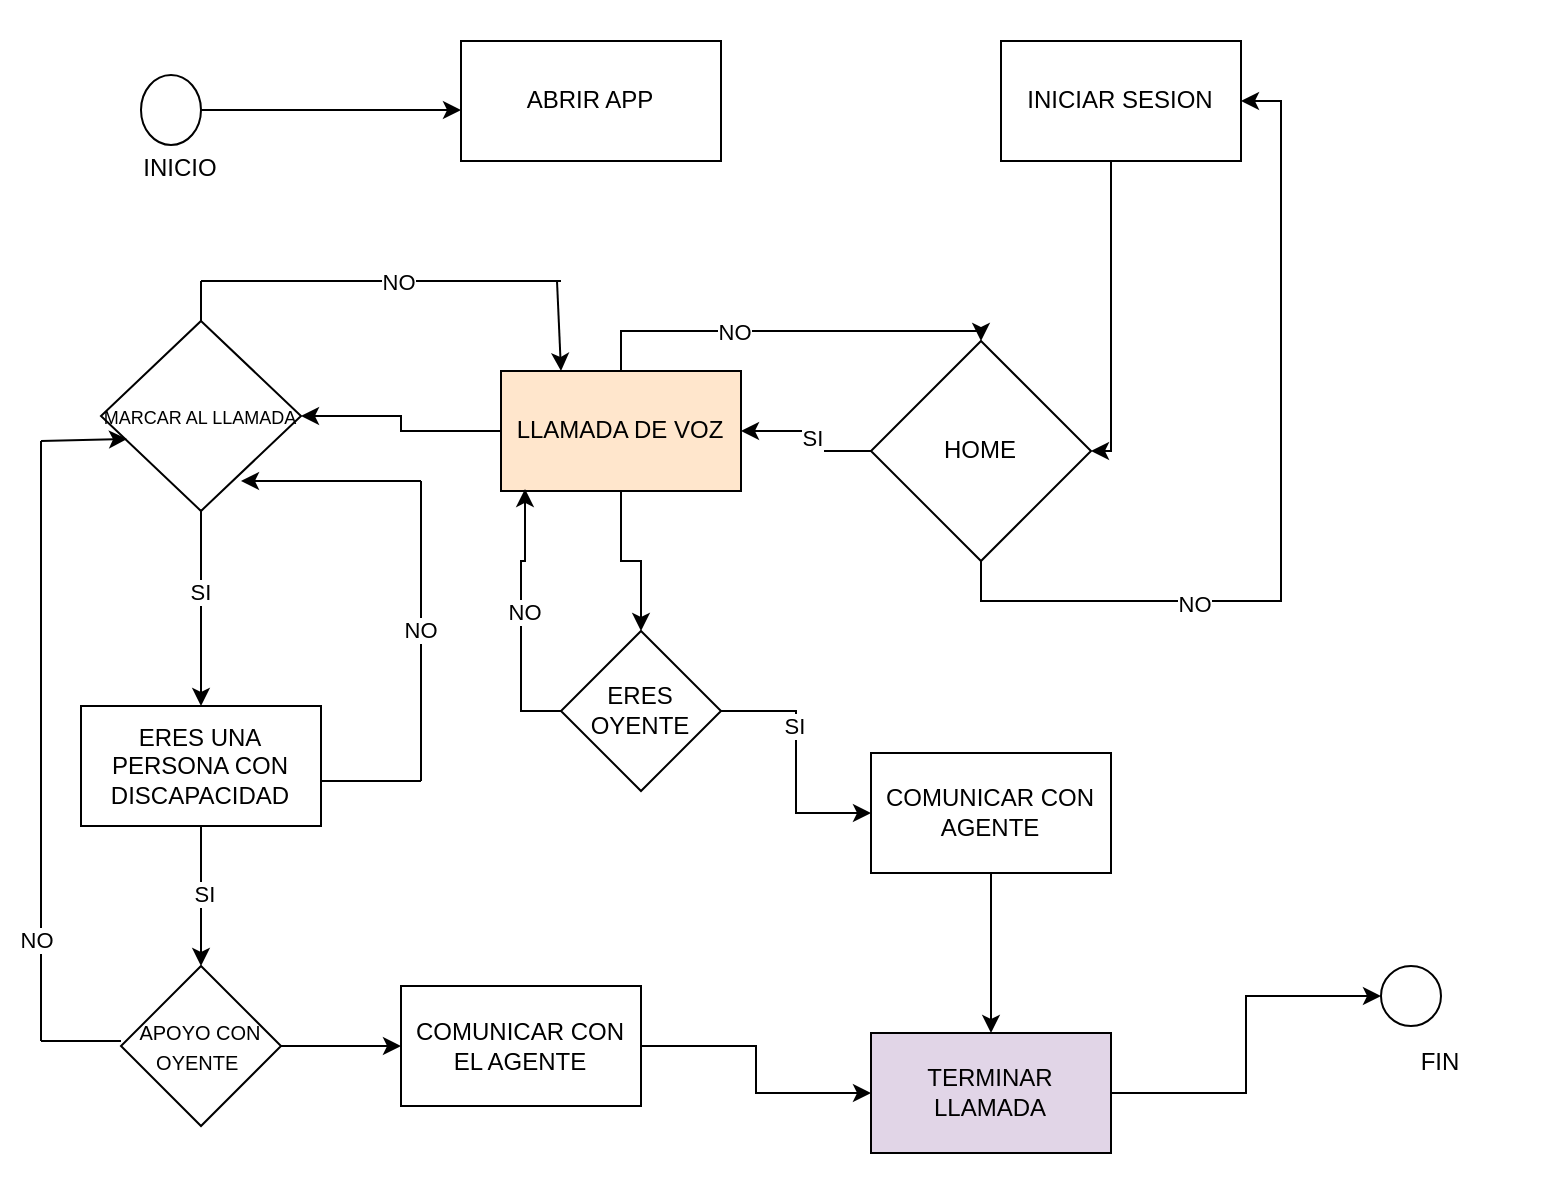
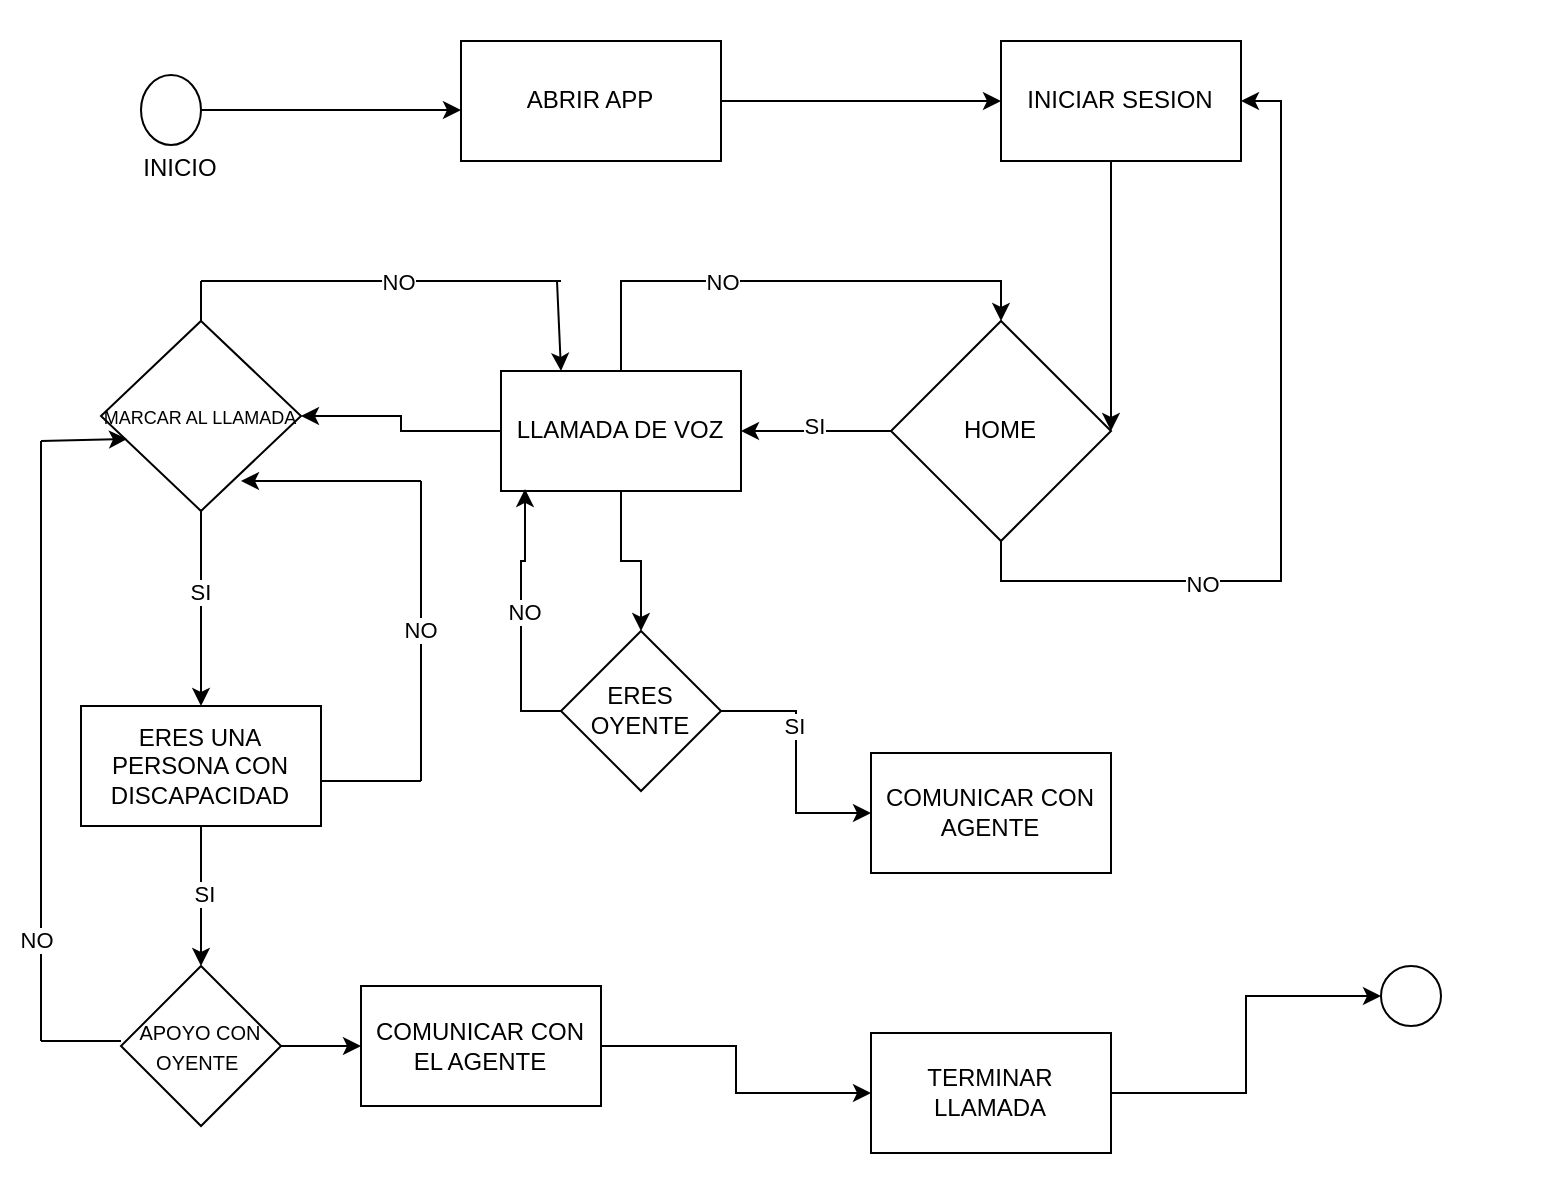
+ <mxCell id="4" value="" style="edgeStyle=orthogonalEdgeStyle;rounded=0;orthogonalLoop=1;jettySize=auto;html=1;" edge="1" parent="1" source="5" target="7"><mxGeometry relative="1" as="geometry" /></mxCell>
- <mxCell id="20" value="LLAMADA DE VOZ" style="whiteSpace=wrap;html=1;fillColor=#ffe6cc;" vertex="1" parent="1"><mxGeometry x="250" y="185" width="120" height="60" as="geometry" /></mxCell>
+ <mxCell id="20" value="LLAMADA DE VOZ" style="whiteSpace=wrap;html=1;" vertex="1" parent="1"><mxGeometry x="250" y="185" width="120" height="60" as="geometry" /></mxCell>
- <mxCell id="15" value="HOME" style="rhombus;whiteSpace=wrap;html=1;" vertex="1" parent="1"><mxGeometry x="435" y="170" width="110" height="110" as="geometry" /></mxCell>
+ <mxCell id="15" value="HOME" style="rhombus;whiteSpace=wrap;html=1;" vertex="1" parent="1"><mxGeometry x="445" y="160" width="110" height="110" as="geometry" /></mxCell>
- <mxCell id="48" value="" style="edgeStyle=orthogonalEdgeStyle;rounded=0;orthogonalLoop=1;jettySize=auto;html=1;" edge="1" parent="1" source="49" target="51"><mxGeometry relative="1" as="geometry" /></mxCell>
- <mxCell id="38" value="COMUNICAR CON EL AGENTE" style="whiteSpace=wrap;html=1;" vertex="1" parent="1"><mxGeometry x="200" y="492.5" width="120" height="60" as="geometry" /></mxCell>
+ <mxCell id="38" value="COMUNICAR CON EL AGENTE" style="whiteSpace=wrap;html=1;" vertex="1" parent="1"><mxGeometry x="180" y="492.5" width="120" height="60" as="geometry" /></mxCell>
- <mxCell id="10" value="FIN" style="text;html=1;strokeColor=none;fillColor=none;align=center;verticalAlign=middle;whiteSpace=wrap;rounded=0;" vertex="1" parent="1"><mxGeometry x="690" y="519" width="60" height="24" as="geometry" /></mxCell>
- <mxCell id="51" value="TERMINAR LLAMADA" style="whiteSpace=wrap;html=1;fillColor=#e1d5e7;" vertex="1" parent="1"><mxGeometry x="435" y="516" width="120" height="60" as="geometry" /></mxCell>
+ <mxCell id="51" value="TERMINAR LLAMADA" style="whiteSpace=wrap;html=1;" vertex="1" parent="1"><mxGeometry x="435" y="516" width="120" height="60" as="geometry" /></mxCell>
